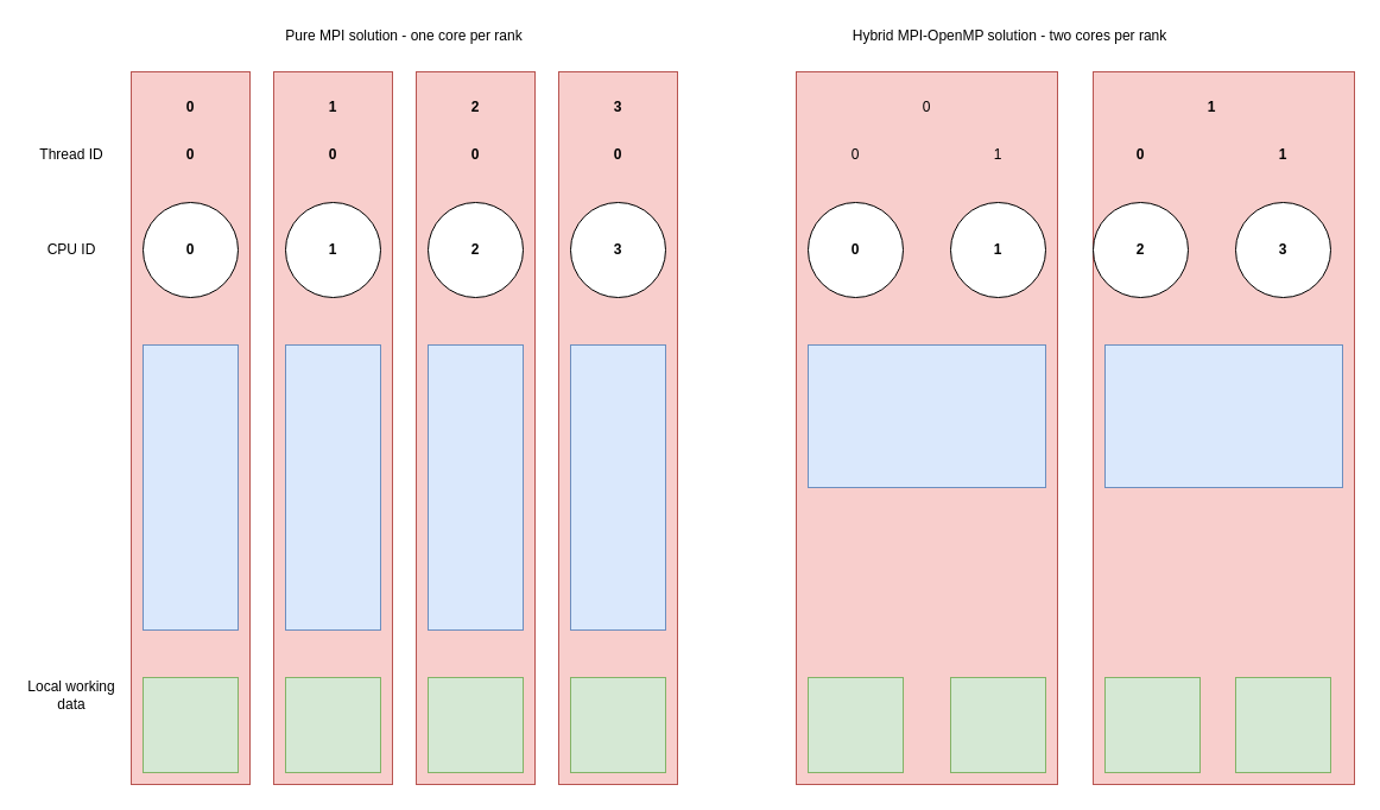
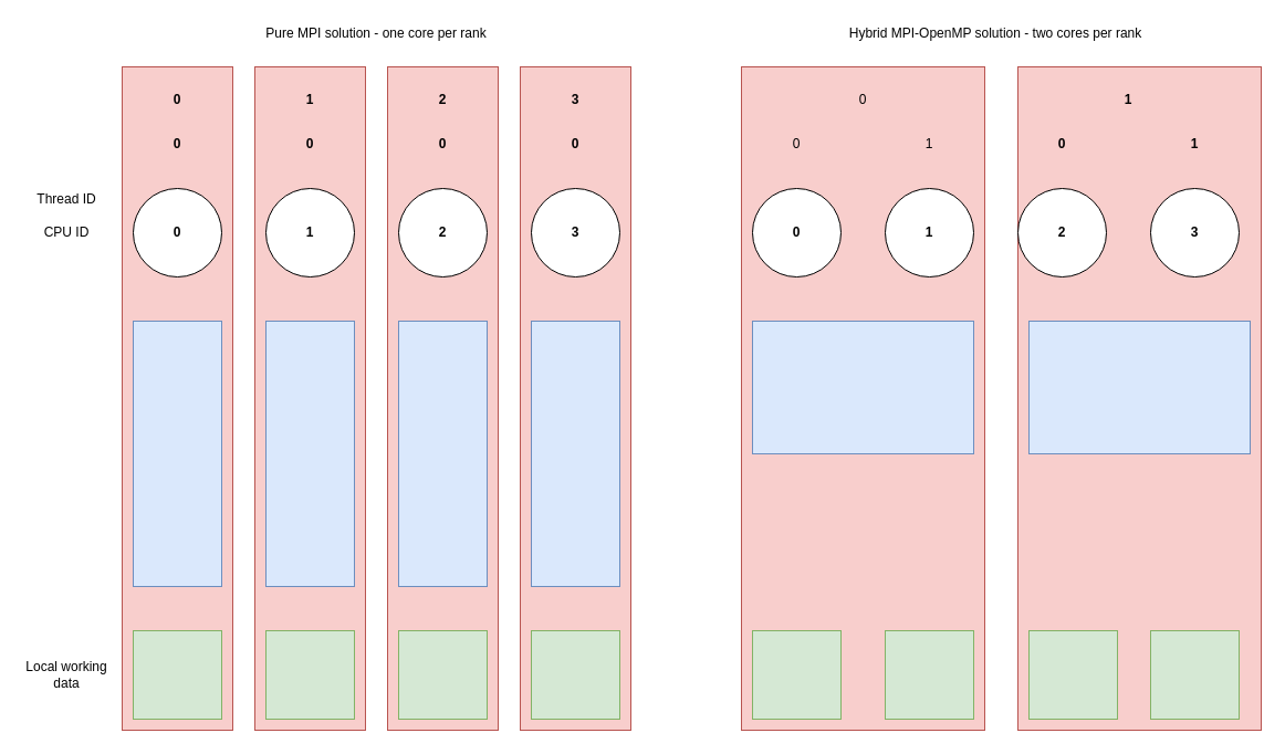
- <mxCell id="48" value="Hybrid MPI-OpenMP solution - two cores per rank" style="text;html=1;strokeColor=none;fillColor=none;align=center;verticalAlign=middle;whiteSpace=wrap;rounded=0;" vertex="1" parent="1"><mxGeometry x="690" y="20" width="320" height="20" as="geometry" /></mxCell>
+ <mxCell id="48" value="Hybrid MPI-OpenMP solution - two cores per rank" style="text;html=1;strokeColor=none;fillColor=none;align=center;verticalAlign=middle;whiteSpace=wrap;rounded=0;" vertex="1" parent="1"><mxGeometry x="740" y="20" width="320" height="20" as="geometry" /></mxCell>
- <mxCell id="20" value="Thread ID" style="text;html=1;strokeColor=none;fillColor=none;align=center;verticalAlign=middle;whiteSpace=wrap;rounded=0;" vertex="1" parent="1"><mxGeometry x="20" y="120" width="80" height="20" as="geometry" /></mxCell>
+ <mxCell id="20" value="Thread ID" style="text;html=1;strokeColor=none;fillColor=none;align=center;verticalAlign=middle;whiteSpace=wrap;rounded=0;" vertex="1" parent="1"><mxGeometry x="20" y="170" width="80" height="20" as="geometry" /></mxCell>
- <mxCell id="19" value="Local working data" style="text;html=1;strokeColor=none;fillColor=none;align=center;verticalAlign=middle;whiteSpace=wrap;rounded=0;" vertex="1" parent="1"><mxGeometry x="20" y="575" width="80" height="20" as="geometry" /></mxCell>
+ <mxCell id="19" value="Local working data" style="text;html=1;strokeColor=none;fillColor=none;align=center;verticalAlign=middle;whiteSpace=wrap;rounded=0;" vertex="1" parent="1"><mxGeometry x="20" y="600" width="80" height="20" as="geometry" /></mxCell>
